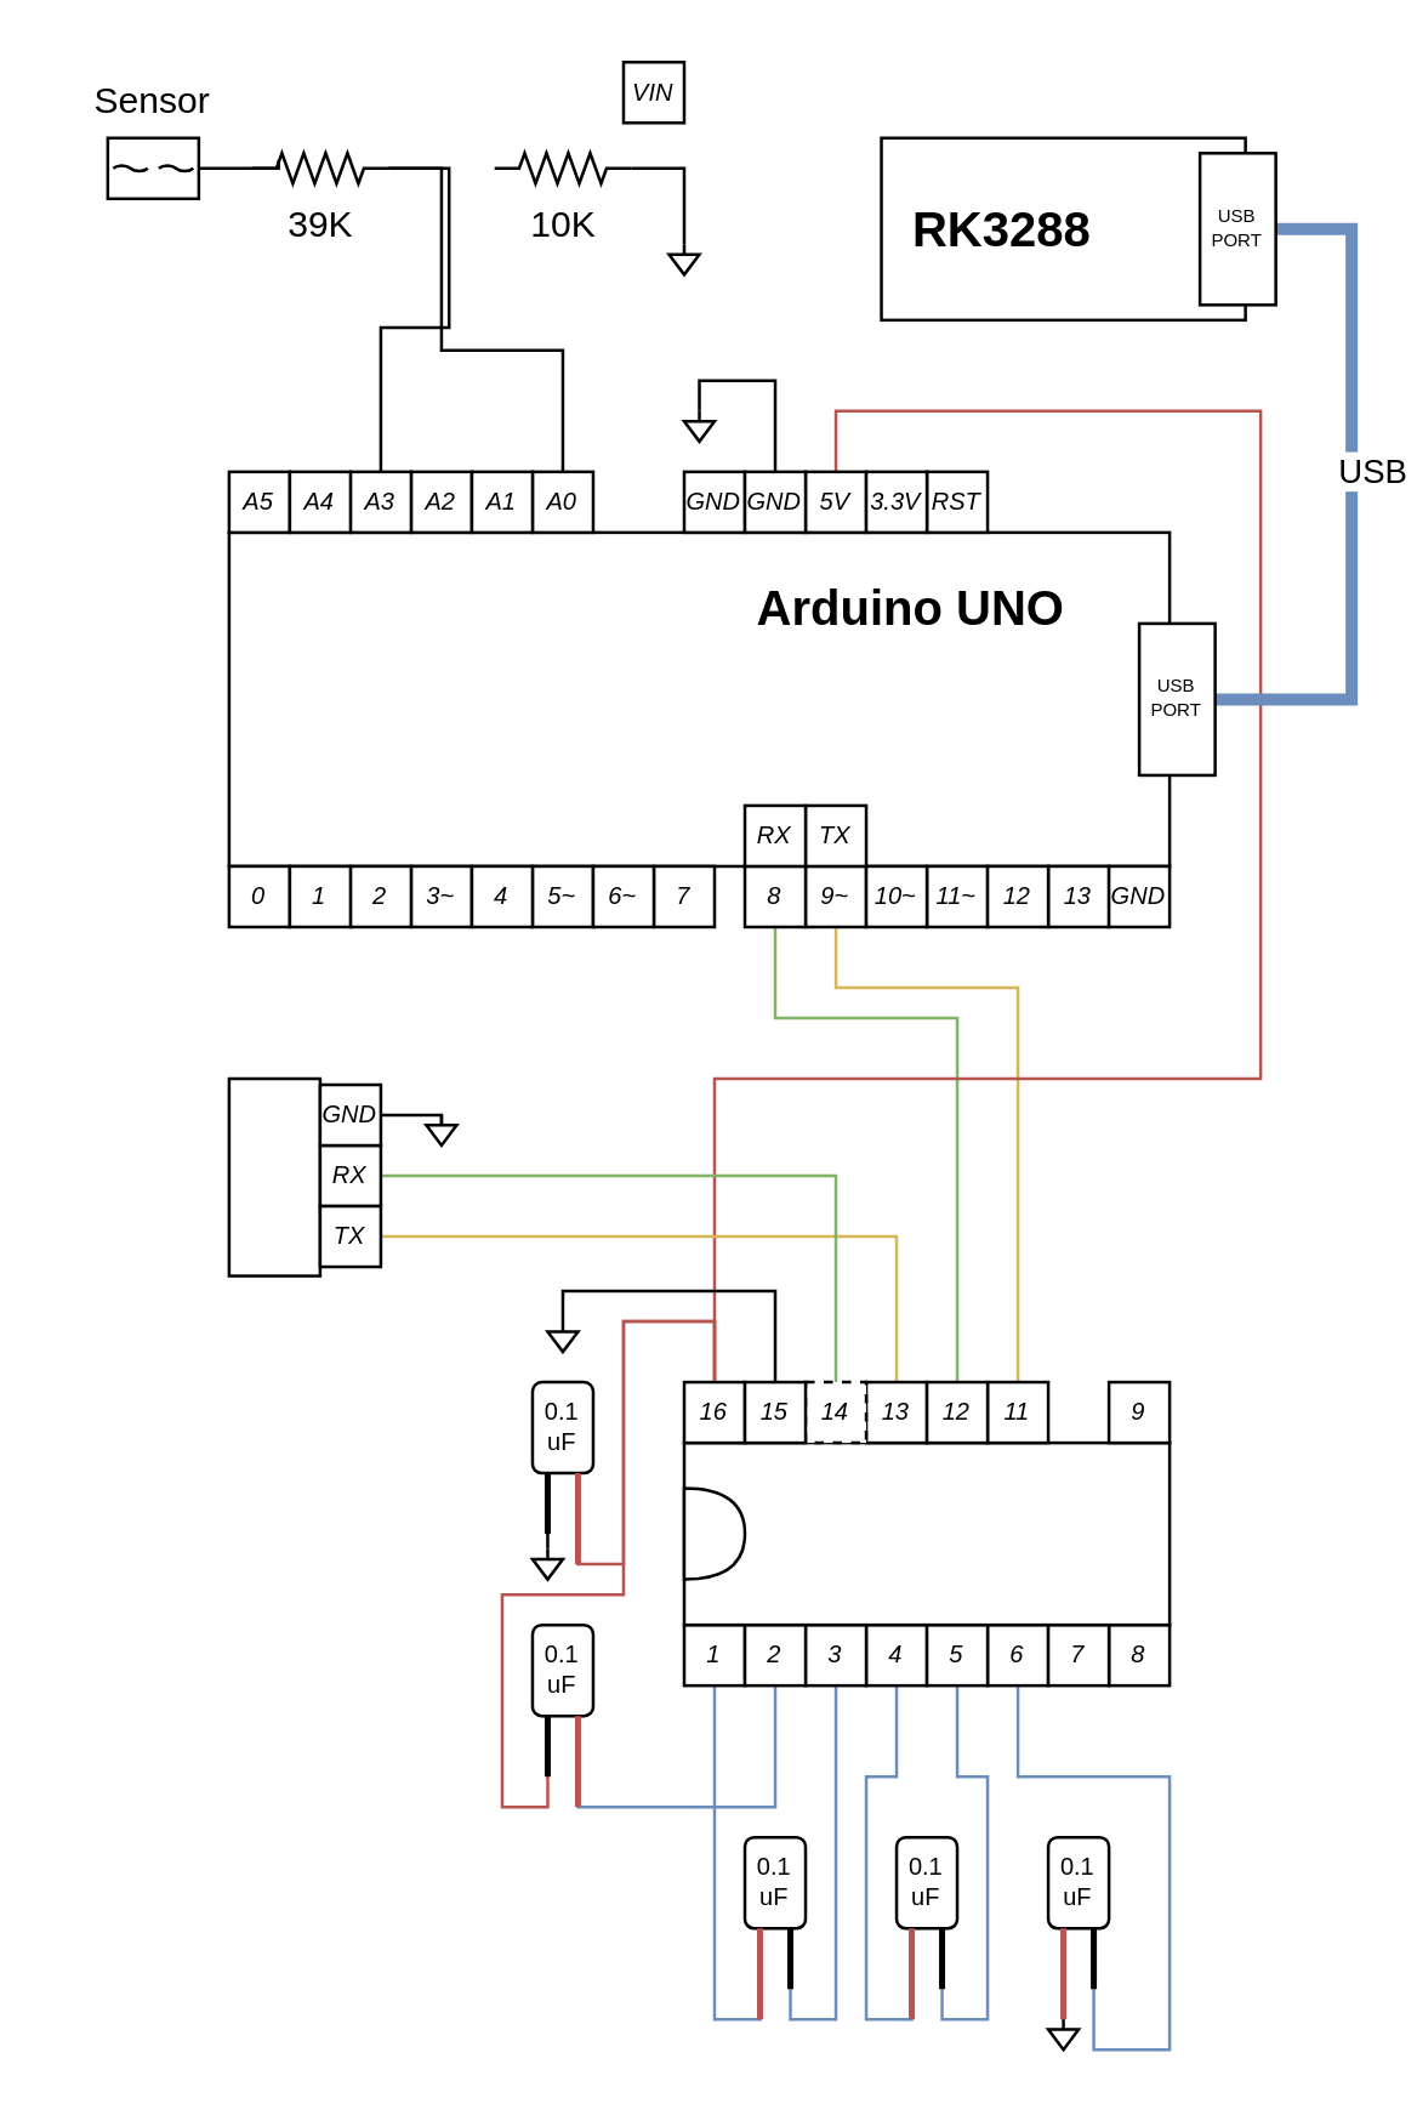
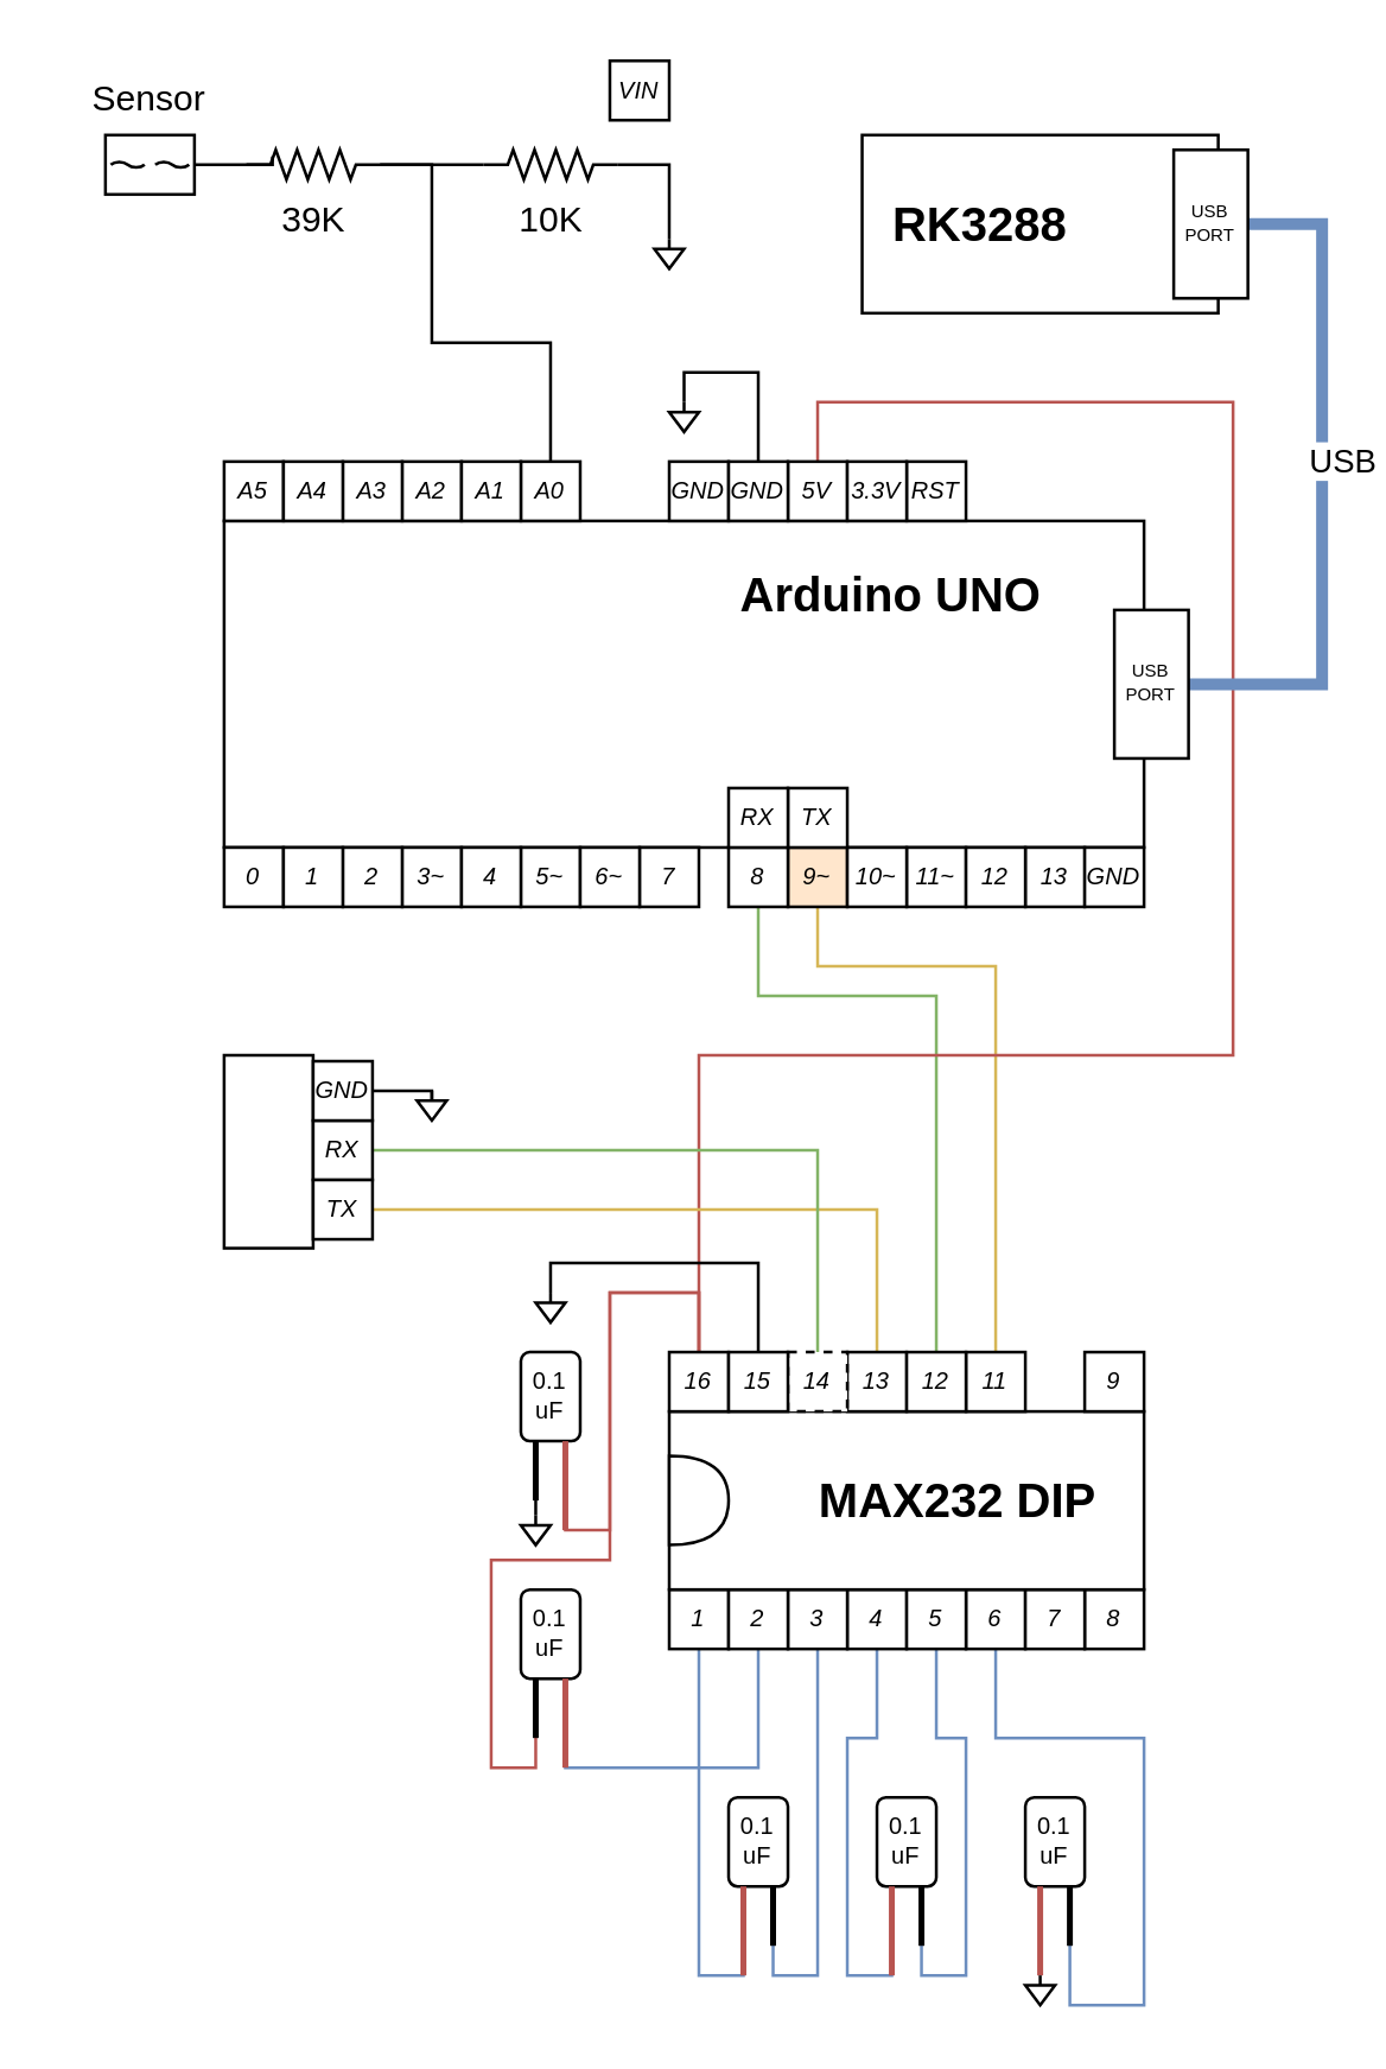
- <mxCell id="102" style="edgeStyle=orthogonalEdgeStyle;rounded=0;orthogonalLoop=1;jettySize=auto;html=1;exitX=1;exitY=0.5;exitDx=0;exitDy=0;exitPerimeter=0;fontSize=25;endArrow=none;endFill=0;" edge="1" parent="1" source="103" target="23"><mxGeometry relative="1" as="geometry" /></mxCell>
+ <mxCell id="102" style="edgeStyle=orthogonalEdgeStyle;rounded=0;orthogonalLoop=1;jettySize=auto;html=1;exitX=1;exitY=0.5;exitDx=0;exitDy=0;exitPerimeter=0;entryX=0;entryY=0.5;entryDx=0;entryDy=0;entryPerimeter=0;fontSize=25;endArrow=none;endFill=0;" edge="1" parent="1" source="103" target="105"><mxGeometry relative="1" as="geometry" /></mxCell>
- <mxCell id="12" value="9~" style="rounded=0;whiteSpace=wrap;html=1;fontSize=8;fontStyle=2;" parent="1" vertex="1"><mxGeometry x="265" y="285" width="20" height="20" as="geometry" /></mxCell>
+ <mxCell id="12" value="9~" style="rounded=0;whiteSpace=wrap;html=1;fontSize=8;fontStyle=2;fillColor=#ffe6cc;" parent="1" vertex="1"><mxGeometry x="265" y="285" width="20" height="20" as="geometry" /></mxCell>
+ <mxCell id="73" value="MAX232 DIP" style="text;html=1;strokeColor=none;fillColor=none;align=center;verticalAlign=middle;whiteSpace=wrap;rounded=0;fontSize=16;fontStyle=1" parent="1" vertex="1"><mxGeometry x="265" y="490" width="115" height="30" as="geometry" /></mxCell>
